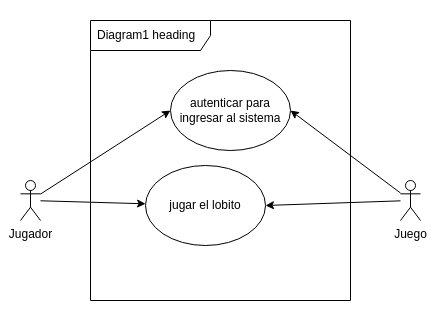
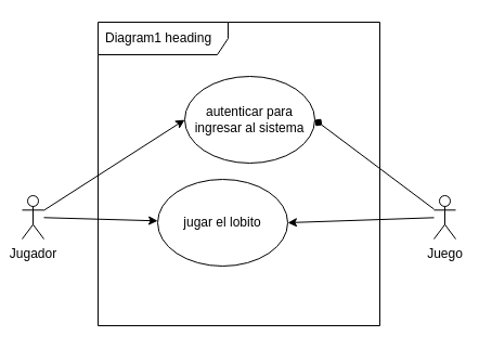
- <mxCell id="6" style="edgeStyle=none;html=1;entryX=1;entryY=0.5;entryDx=0;entryDy=0;" parent="1" source="7" target="10" edge="1"><mxGeometry relative="1" as="geometry" /></mxCell>
+ <mxCell id="6" style="edgeStyle=none;html=1;entryX=1;entryY=0.5;entryDx=0;entryDy=0;endArrow=diamond;" parent="1" source="7" target="10" edge="1"><mxGeometry relative="1" as="geometry" /></mxCell>
